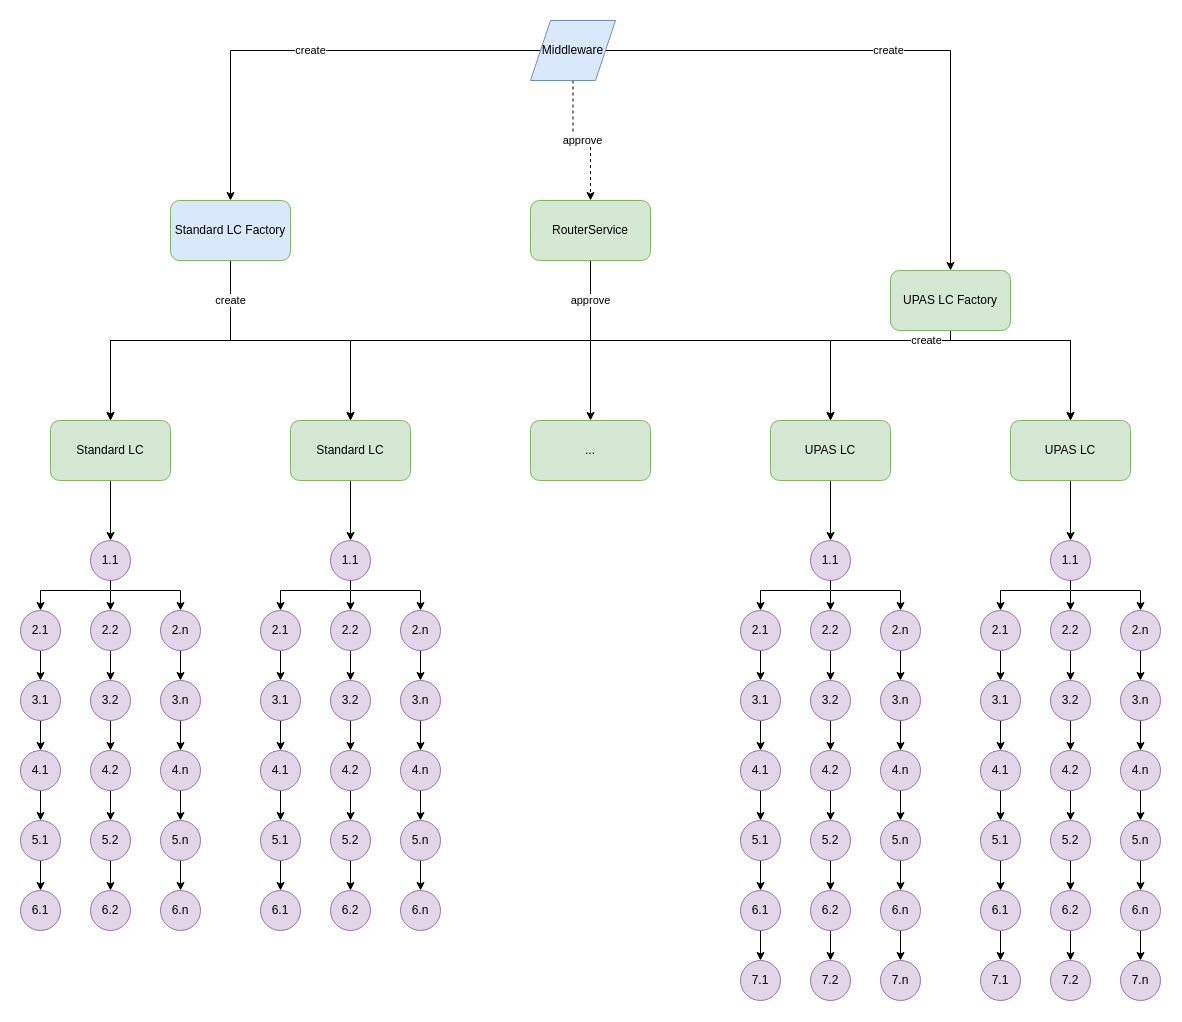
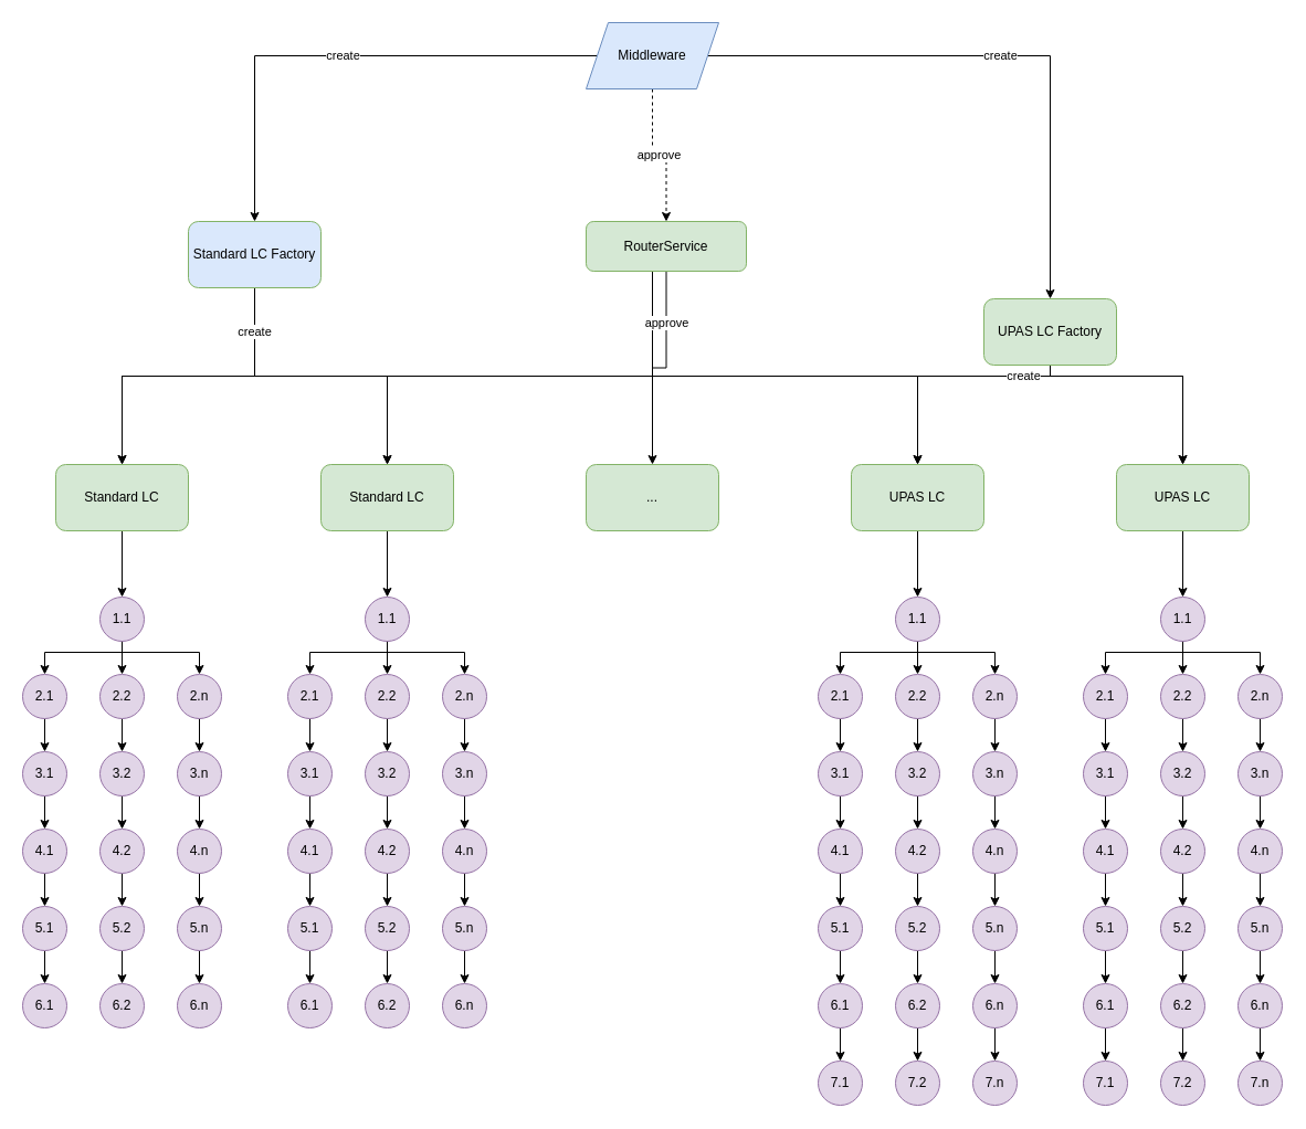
- <mxCell id="17" value="Middleware" style="shape=parallelogram;perimeter=parallelogramPerimeter;whiteSpace=wrap;html=1;fixedSize=1;fillColor=#dae8fc;strokeColor=#6c8ebf;" parent="1" vertex="1"><mxGeometry x="530" y="20" width="85" height="60" as="geometry" /></mxCell>
+ <mxCell id="17" value="Middleware" style="shape=parallelogram;perimeter=parallelogramPerimeter;whiteSpace=wrap;html=1;fixedSize=1;fillColor=#dae8fc;strokeColor=#6c8ebf;" parent="1" vertex="1"><mxGeometry x="530" y="20" width="120" height="60" as="geometry" /></mxCell>
- <mxCell id="7" value="RouterService" style="rounded=1;whiteSpace=wrap;html=1;fillColor=#d5e8d4;strokeColor=#82b366;" parent="1" vertex="1"><mxGeometry x="530" y="200" width="120" height="60" as="geometry" /></mxCell>
+ <mxCell id="7" value="RouterService" style="rounded=1;whiteSpace=wrap;html=1;fillColor=#d5e8d4;strokeColor=#82b366;" parent="1" vertex="1"><mxGeometry x="530" y="200" width="145" height="45" as="geometry" /></mxCell>
